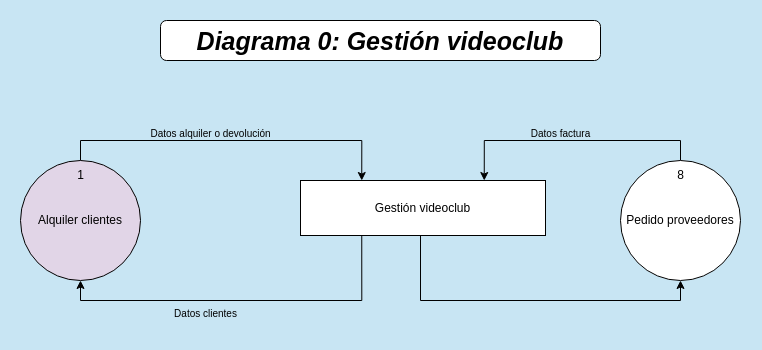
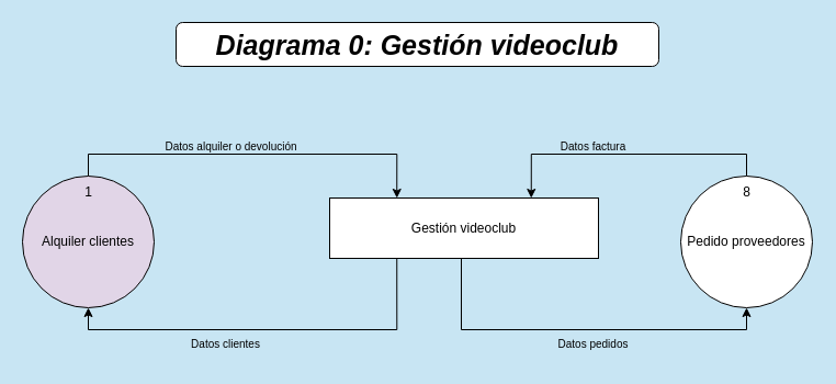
- <mxCell id="15" value="&lt;font style=&quot;font-size: 10px;&quot;&gt;Datos factura&lt;/font&gt;" style="text;html=1;align=center;verticalAlign=middle;resizable=0;points=[];autosize=1;strokeColor=none;fillColor=none;" vertex="1" parent="1"><mxGeometry x="520" y="118" width="80" height="30" as="geometry" /></mxCell>
+ <mxCell id="15" value="&lt;font style=&quot;font-size: 10px;&quot;&gt;Datos factura&lt;/font&gt;" style="text;html=1;align=center;verticalAlign=middle;resizable=0;points=[];autosize=1;strokeColor=none;fillColor=none;" vertex="1" parent="1"><mxGeometry x="500" y="118" width="80" height="30" as="geometry" /></mxCell>
+ <mxCell id="14" value="&lt;font style=&quot;font-size: 10px;&quot;&gt;Datos pedidos&lt;/font&gt;" style="text;html=1;align=center;verticalAlign=middle;resizable=0;points=[];autosize=1;strokeColor=none;fillColor=none;" vertex="1" parent="1"><mxGeometry x="495" y="298" width="90" height="30" as="geometry" /></mxCell>
